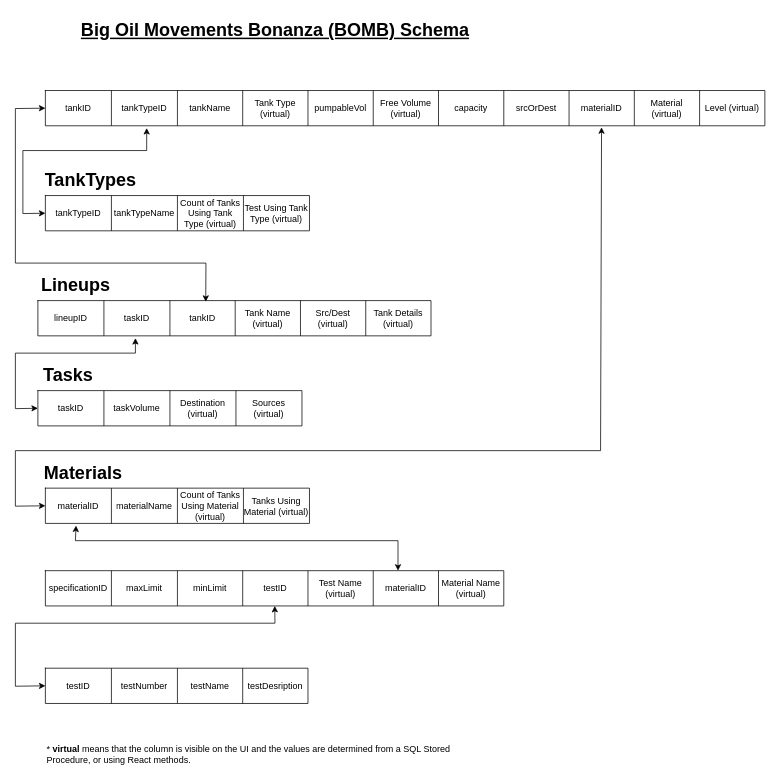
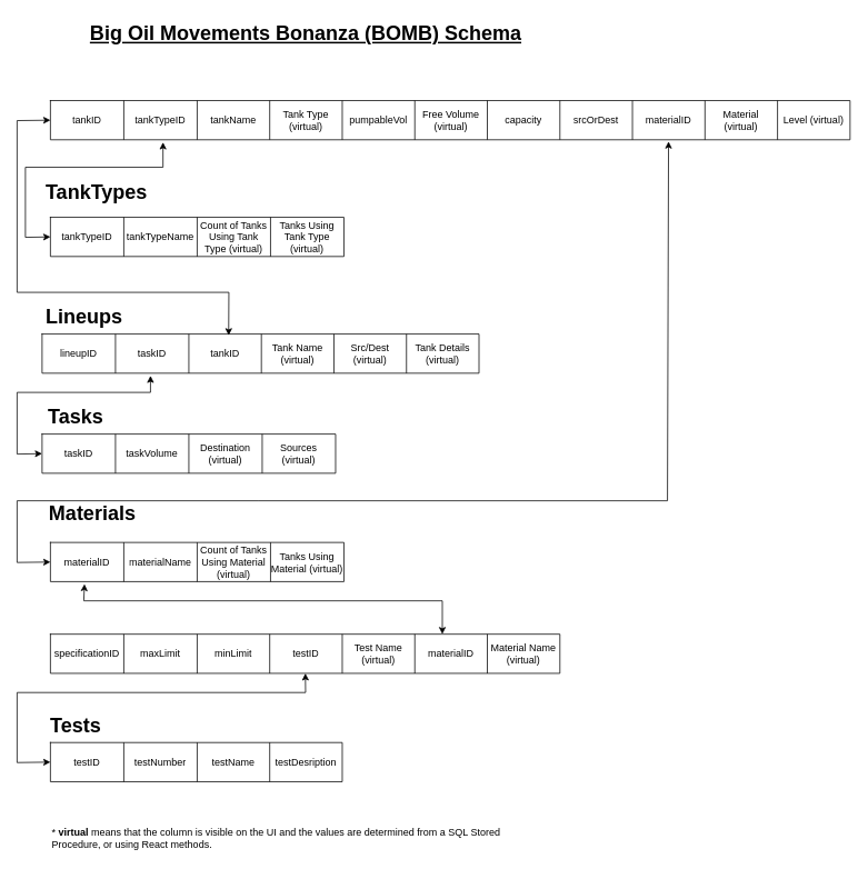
- <mxCell id="21" value="TankTypes" style="text;strokeColor=none;fillColor=none;html=1;fontSize=24;fontStyle=1;verticalAlign=middle;align=center;" parent="1" vertex="1"><mxGeometry x="50" y="220" width="140" height="40" as="geometry" /></mxCell>
+ <mxCell id="21" value="TankTypes" style="text;strokeColor=none;fillColor=none;html=1;fontSize=24;fontStyle=1;verticalAlign=middle;align=center;" parent="1" vertex="1"><mxGeometry x="45" y="210" width="140" height="40" as="geometry" /></mxCell>
- <mxCell id="20" value="Test Using Tank Type (virtual)" style="shape=partialRectangle;html=1;whiteSpace=wrap;connectable=0;fillColor=none;top=0;left=0;bottom=0;right=0;overflow=hidden;" vertex="1" parent="16"><mxGeometry x="264" width="88" height="47" as="geometry"><mxRectangle width="88" height="47" as="alternateBounds" /></mxGeometry></mxCell>
+ <mxCell id="20" value="Tanks Using Tank Type (virtual)" style="shape=partialRectangle;html=1;whiteSpace=wrap;connectable=0;fillColor=none;top=0;left=0;bottom=0;right=0;overflow=hidden;" vertex="1" parent="16"><mxGeometry x="264" width="88" height="47" as="geometry"><mxRectangle width="88" height="47" as="alternateBounds" /></mxGeometry></mxCell>
- <mxCell id="39" value="Materials" style="text;strokeColor=none;fillColor=none;html=1;fontSize=24;fontStyle=1;verticalAlign=middle;align=center;" parent="1" vertex="1"><mxGeometry x="60" y="610" width="100" height="40" as="geometry" /></mxCell>
+ <mxCell id="39" value="Materials" style="text;strokeColor=none;fillColor=none;html=1;fontSize=24;fontStyle=1;verticalAlign=middle;align=center;" parent="1" vertex="1"><mxGeometry x="60" y="595" width="100" height="40" as="geometry" /></mxCell>
+ <mxCell id="57" value="Tests" style="text;strokeColor=none;fillColor=none;html=1;fontSize=24;fontStyle=1;verticalAlign=middle;align=center;" parent="1" vertex="1"><mxGeometry x="40" y="850" width="100" height="40" as="geometry" /></mxCell>
